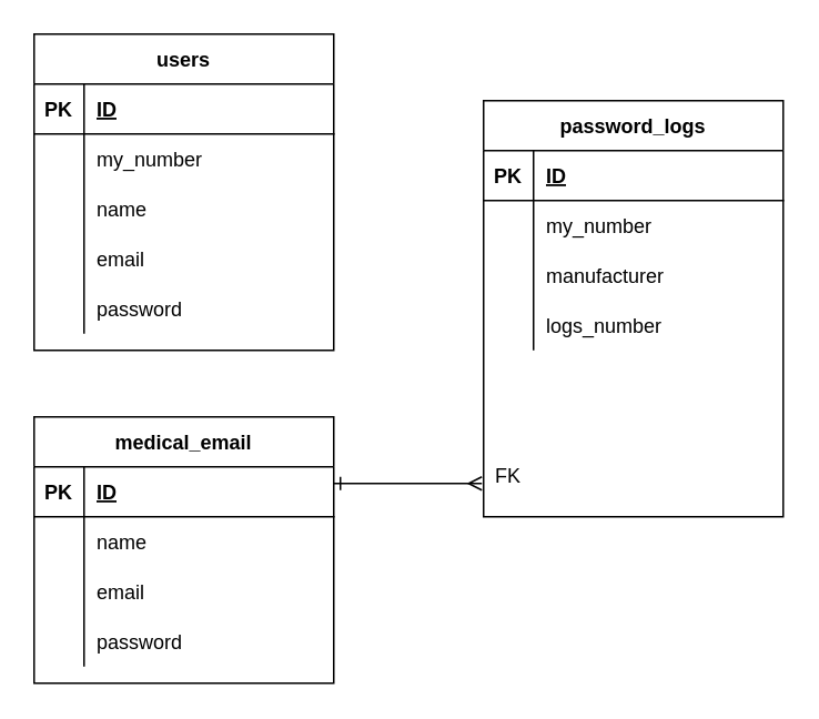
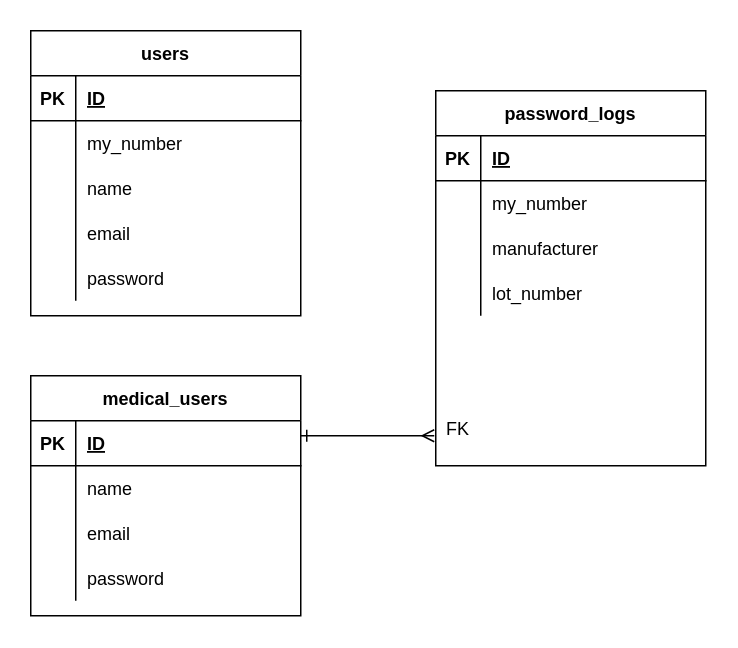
- <mxCell id="14" value="logs_number" style="shape=partialRectangle;connectable=0;fillColor=none;top=0;left=0;bottom=0;right=0;align=left;spacingLeft=6;overflow=hidden;" parent="12" vertex="1"><mxGeometry x="30" width="150" height="30" as="geometry" /></mxCell>
+ <mxCell id="14" value="lot_number" style="shape=partialRectangle;connectable=0;fillColor=none;top=0;left=0;bottom=0;right=0;align=left;spacingLeft=6;overflow=hidden;" parent="12" vertex="1"><mxGeometry x="30" width="150" height="30" as="geometry" /></mxCell>
- <mxCell id="21" value="medical_email" style="shape=table;startSize=30;container=1;collapsible=1;childLayout=tableLayout;fixedRows=1;rowLines=0;fontStyle=1;align=center;resizeLast=1;" parent="1" vertex="1"><mxGeometry y="250" width="180" height="160" as="geometry" x="20" /></mxCell>
+ <mxCell id="21" value="medical_users" style="shape=table;startSize=30;container=1;collapsible=1;childLayout=tableLayout;fixedRows=1;rowLines=0;fontStyle=1;align=center;resizeLast=1;" parent="1" vertex="1"><mxGeometry y="250" width="180" height="160" as="geometry" x="20" /></mxCell>
